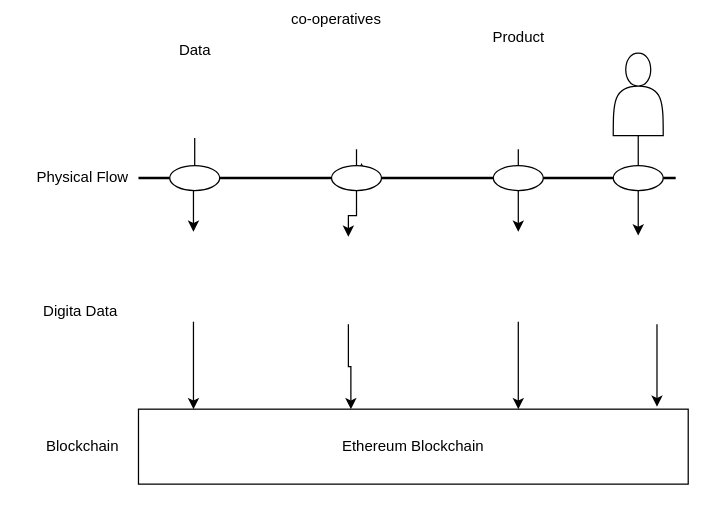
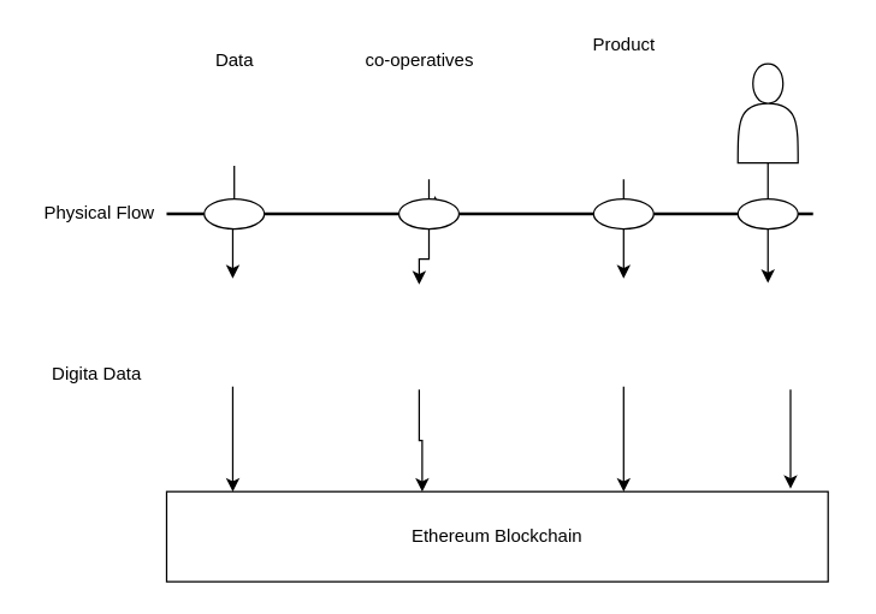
- <mxCell id="12" value="co-operatives" style="text;html=1;align=center;verticalAlign=middle;resizable=0;points=[];autosize=1;" vertex="1" parent="1"><mxGeometry x="223" y="5" width="90" height="20" as="geometry" /></mxCell>
+ <mxCell id="12" value="co-operatives" style="text;html=1;align=center;verticalAlign=middle;resizable=0;points=[];autosize=1;" vertex="1" parent="1"><mxGeometry x="233" y="30" width="90" height="20" as="geometry" /></mxCell>
- <mxCell id="7" value="Blockchain" style="text;html=1;align=center;verticalAlign=middle;resizable=0;points=[];autosize=1;" vertex="1" parent="1"><mxGeometry x="30" y="347" width="70" height="20" as="geometry" /></mxCell>
